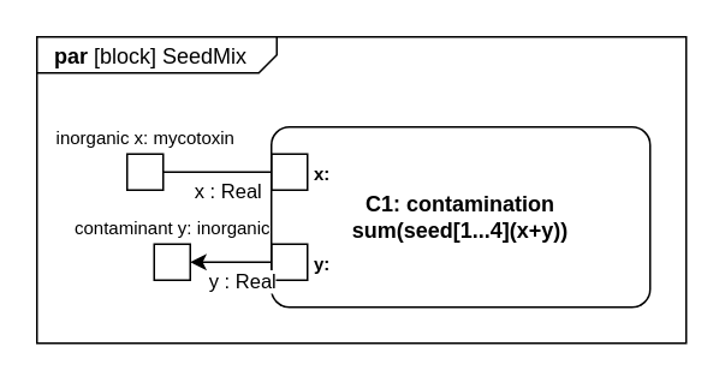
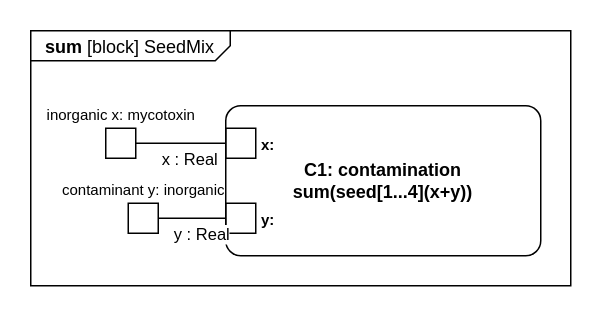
- <mxCell id="2" value="&lt;p style=&quot;margin:0px;margin-top:4px;margin-left:10px;text-align:left;&quot;&gt;&lt;b&gt;par&lt;/b&gt;   [block] SeedMix&lt;/p&gt;" style="html=1;shape=mxgraph.sysml.package;labelX=133;align=left;spacingLeft=10;overflow=fill;whiteSpace=wrap;strokeWidth=1;recursiveResize=0;" vertex="1" parent="1"><mxGeometry x="20" y="20" width="360" height="170" as="geometry" /></mxCell>
+ <mxCell id="2" value="&lt;p style=&quot;margin:0px;margin-top:4px;margin-left:10px;text-align:left;&quot;&gt;&lt;b&gt;sum&lt;/b&gt;   [block] SeedMix&lt;/p&gt;" style="html=1;shape=mxgraph.sysml.package;labelX=133;align=left;spacingLeft=10;overflow=fill;whiteSpace=wrap;strokeWidth=1;recursiveResize=0;" vertex="1" parent="1"><mxGeometry x="20" y="20" width="360" height="170" as="geometry" /></mxCell>
- <mxCell id="10" value="" style="strokeColor=inherit;fillColor=inherit;gradientColor=inherit;endArrow=classic;html=1;edgeStyle=none;exitY=0.75;exitX=0;entryY=0.5;entryX=1;rounded=0;" edge="1" parent="2" source="3" target="7"><mxGeometry x="1" relative="1" as="geometry" /></mxCell>
+ <mxCell id="10" value="" style="strokeColor=inherit;fillColor=inherit;gradientColor=inherit;endArrow=none;html=1;edgeStyle=none;exitY=0.75;exitX=0;entryY=0.5;entryX=1;rounded=0;" edge="1" parent="2" source="3" target="7"><mxGeometry x="1" relative="1" as="geometry" /></mxCell>
